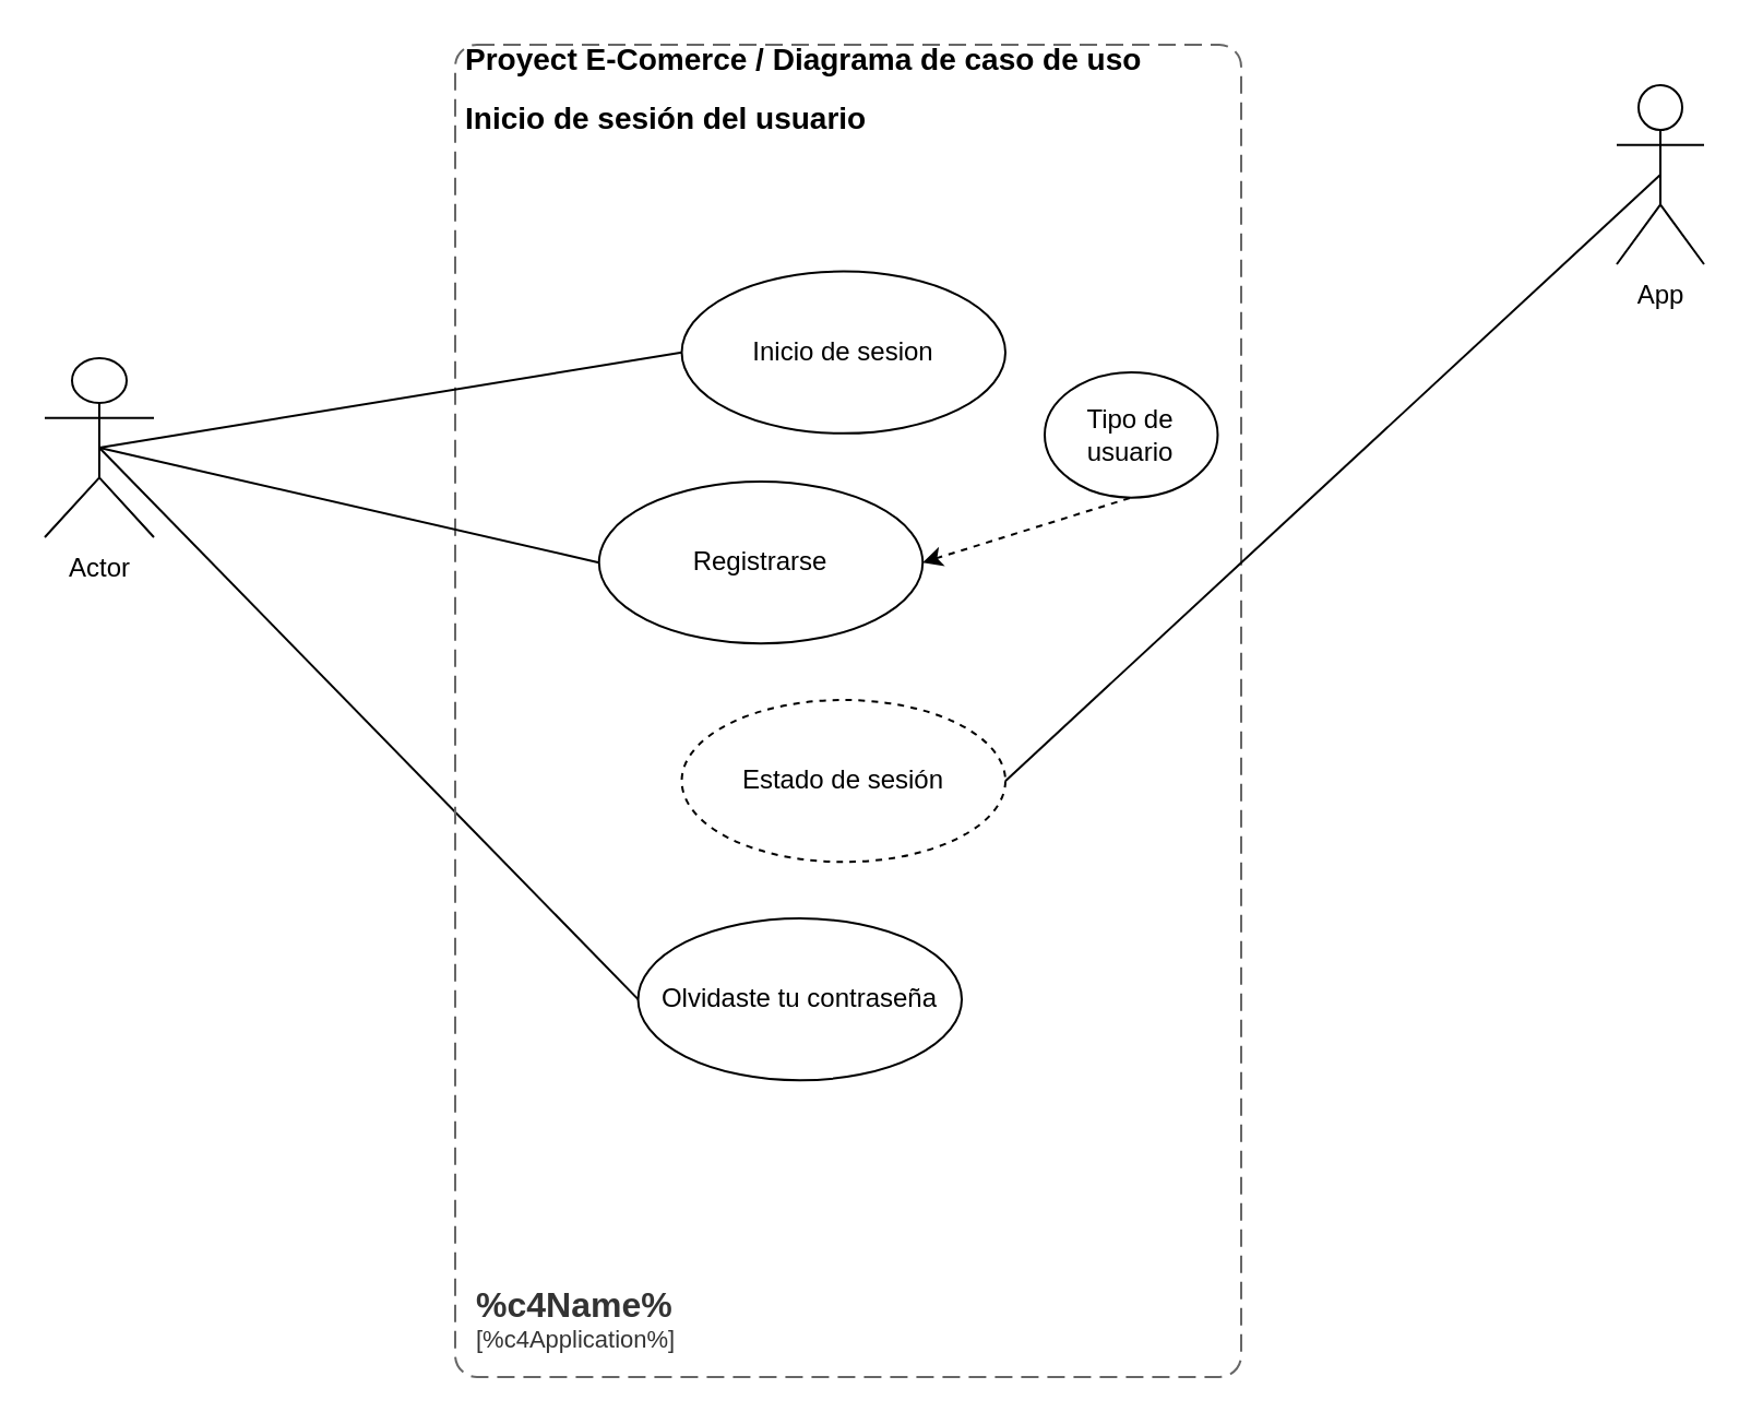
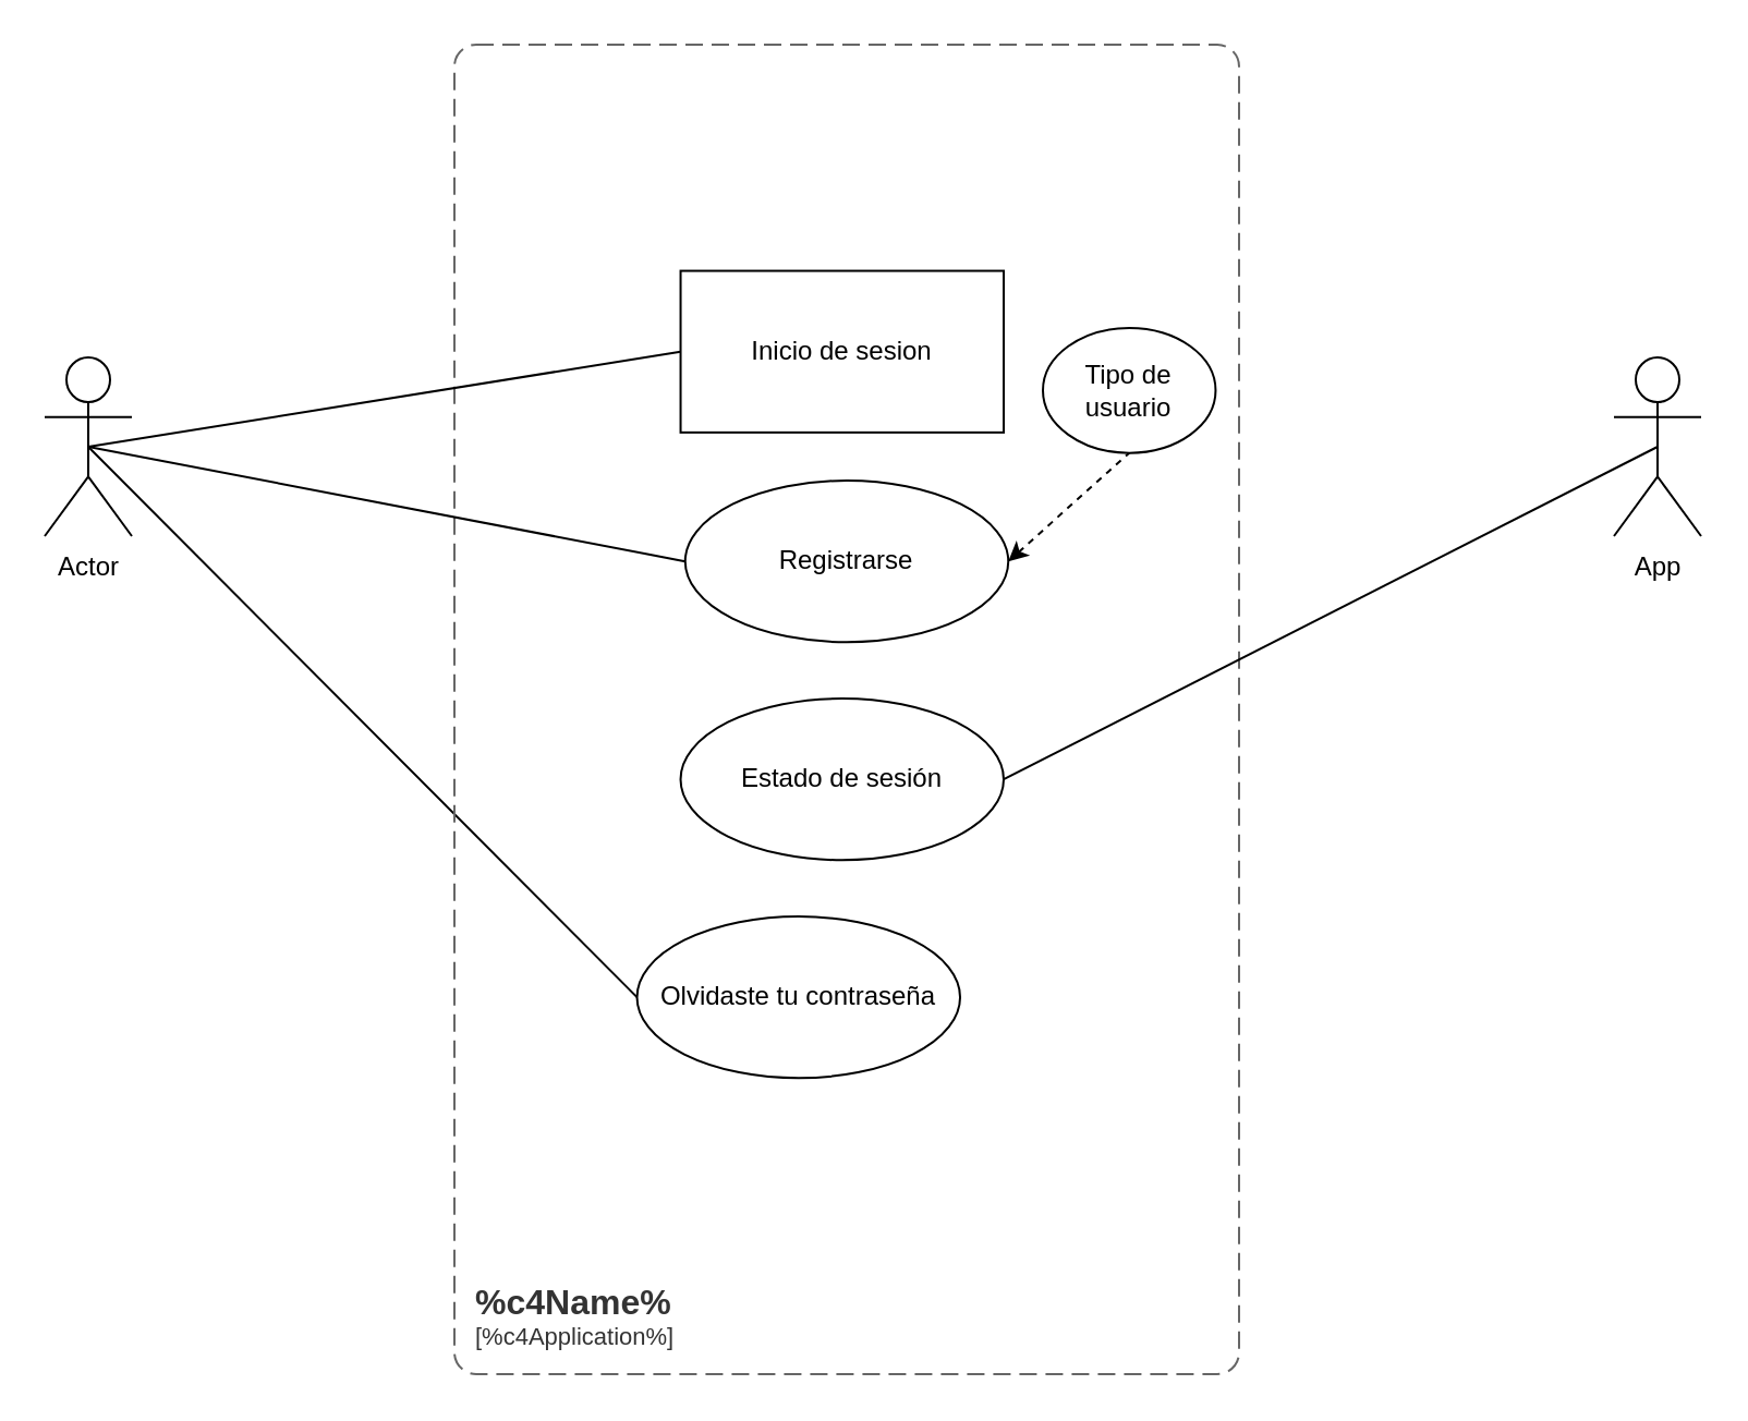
- <mxCell id="10" value="&lt;h1 style=&quot;font-size: 14px;&quot;&gt;Proyect E-Comerce / Diagrama de caso de uso&lt;/h1&gt;&lt;h1 style=&quot;font-size: 14px;&quot;&gt;Inicio de sesión del usuario&lt;/h1&gt;&lt;div&gt;&lt;br&gt;&lt;/div&gt;" style="text;html=1;strokeColor=none;fillColor=none;spacing=5;spacingTop=-20;whiteSpace=wrap;overflow=hidden;rounded=0;" parent="4" vertex="1"><mxGeometry width="360.0" height="100" as="geometry" /></mxCell>
- <mxCell id="13" value="App&lt;br&gt;" style="shape=umlActor;verticalLabelPosition=bottom;verticalAlign=top;html=1;outlineConnect=0;" parent="1" vertex="1"><mxGeometry x="740" y="38.5" width="40" height="82" as="geometry" /></mxCell>
+ <mxCell id="13" value="App&lt;br&gt;" style="shape=umlActor;verticalLabelPosition=bottom;verticalAlign=top;html=1;outlineConnect=0;" parent="1" vertex="1"><mxGeometry x="740" y="163.5" width="40" height="82" as="geometry" /></mxCell>
- <mxCell id="6" value="Inicio de sesion" style="ellipse;whiteSpace=wrap;html=1;" parent="4" vertex="1"><mxGeometry x="103.767" y="103.78" width="148.235" height="74.15" as="geometry" /></mxCell>
+ <mxCell id="6" value="Inicio de sesion" style="whiteSpace=wrap;html=1;rounded=0;" parent="4" vertex="1"><mxGeometry x="103.767" y="103.78" width="148.235" height="74.15" as="geometry" /></mxCell>
- <mxCell id="11" value="Tipo de usuario" style="ellipse;whiteSpace=wrap;html=1;" parent="4" vertex="1"><mxGeometry x="270" y="150" width="79.23" height="57.33" as="geometry" /></mxCell>
+ <mxCell id="11" value="Tipo de usuario" style="ellipse;whiteSpace=wrap;html=1;" parent="4" vertex="1"><mxGeometry x="270" y="130" width="79.23" height="57.33" as="geometry" /></mxCell>
- <mxCell id="3" value="Actor" style="shape=umlActor;verticalLabelPosition=bottom;verticalAlign=top;html=1;outlineConnect=0;" parent="1" vertex="1"><mxGeometry x="20" y="163.5" width="50" height="82" as="geometry" /></mxCell>
+ <mxCell id="3" value="Actor" style="shape=umlActor;verticalLabelPosition=bottom;verticalAlign=top;html=1;outlineConnect=0;" parent="1" vertex="1"><mxGeometry x="20" y="163.5" width="40" height="82" as="geometry" /></mxCell>
- <mxCell id="8" value="Registrarse" style="ellipse;whiteSpace=wrap;html=1;" parent="4" vertex="1"><mxGeometry x="65.887" y="200.002" width="148.235" height="74.15" as="geometry" /></mxCell>
+ <mxCell id="8" value="Registrarse" style="ellipse;whiteSpace=wrap;html=1;" parent="4" vertex="1"><mxGeometry x="105.887" y="200.002" width="148.235" height="74.15" as="geometry" /></mxCell>
- <mxCell id="9" value="Estado de sesión" style="ellipse;whiteSpace=wrap;html=1;container=0;dashed=1;" parent="4" vertex="1"><mxGeometry x="103.762" y="300.004" width="148.235" height="74.15" as="geometry" /></mxCell>
+ <mxCell id="9" value="Estado de sesión" style="ellipse;whiteSpace=wrap;html=1;container=0;" parent="4" vertex="1"><mxGeometry x="103.762" y="300.004" width="148.235" height="74.15" as="geometry" /></mxCell>
